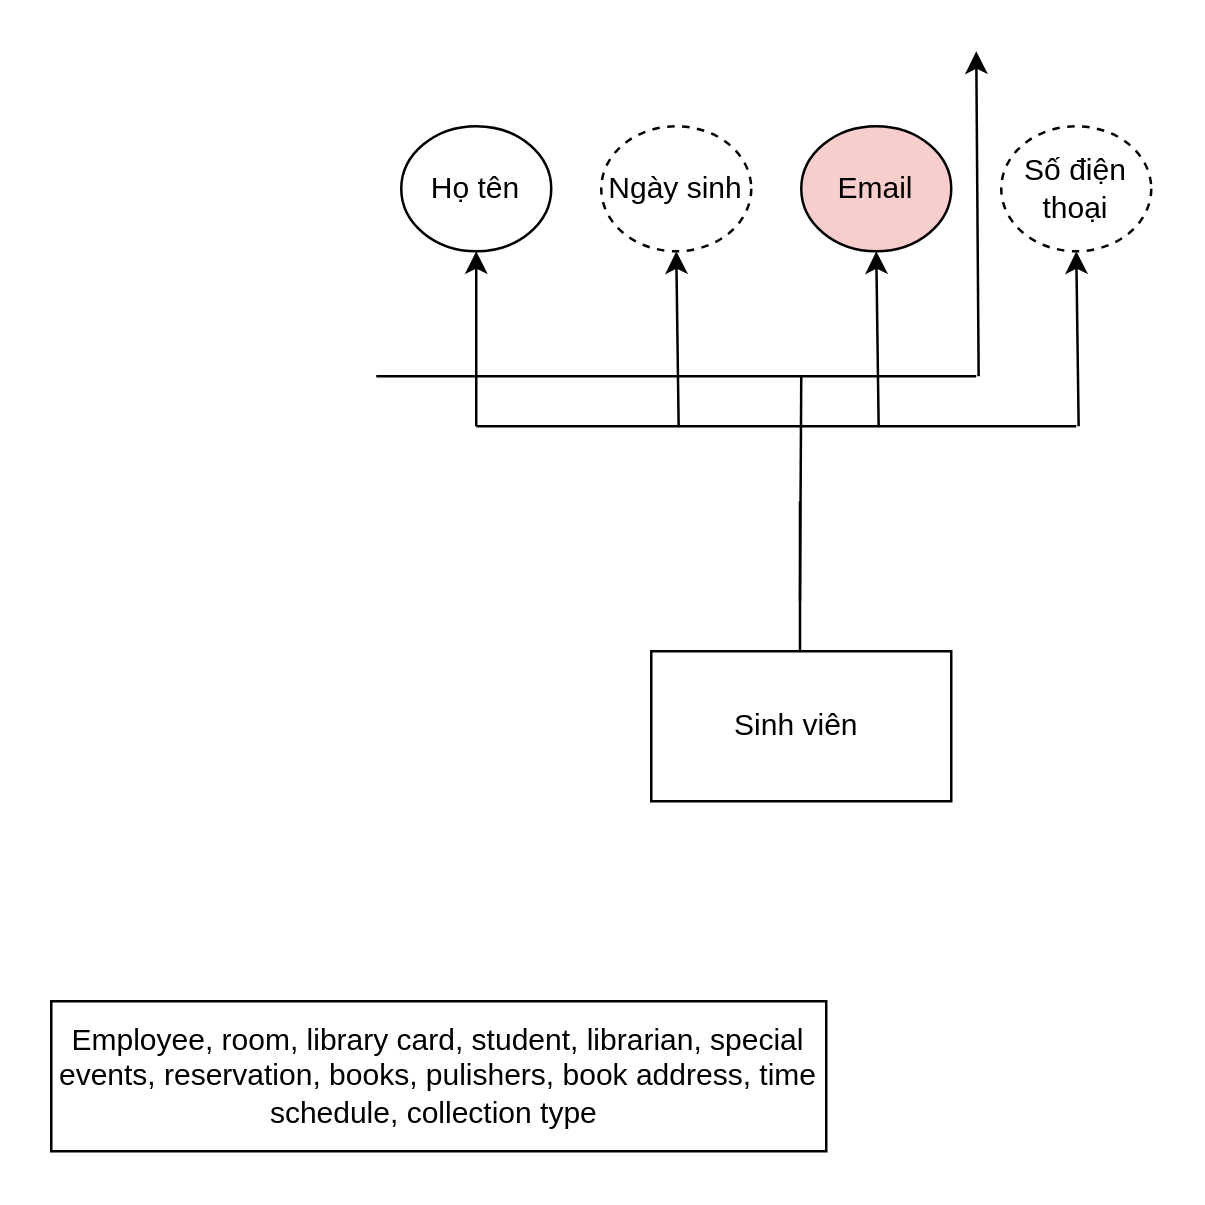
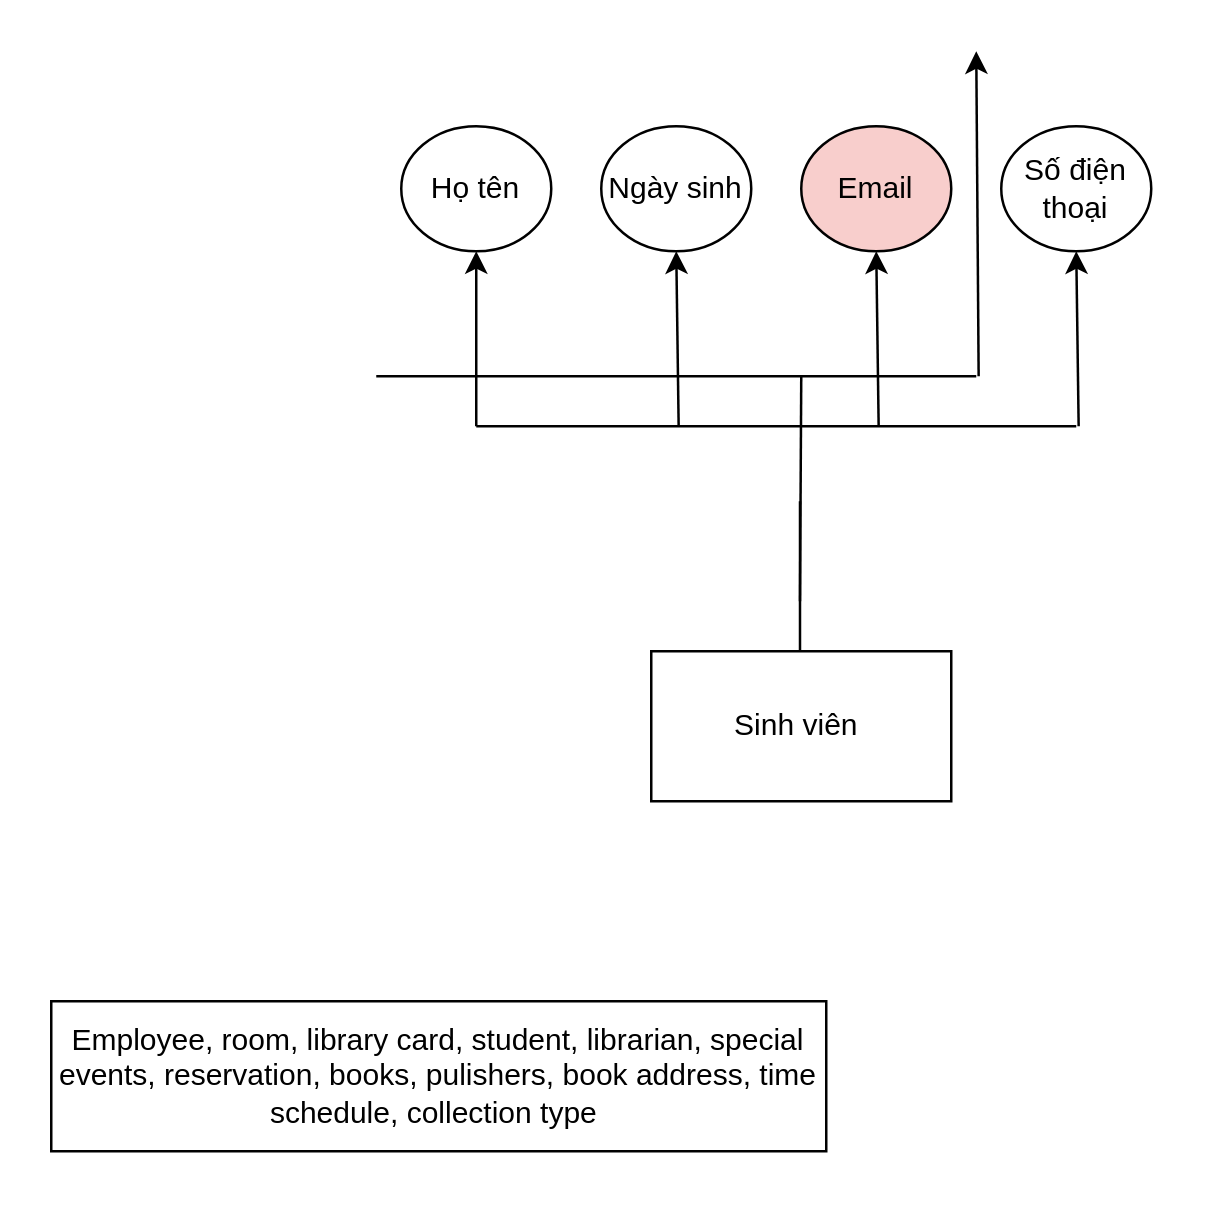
- <mxCell id="11" value="Ngày sinh" style="ellipse;whiteSpace=wrap;html=1;dashed=1;" vertex="1" parent="1"><mxGeometry x="240" y="50" width="60" height="50" as="geometry" /></mxCell>
+ <mxCell id="11" value="Ngày sinh" style="ellipse;whiteSpace=wrap;html=1;" vertex="1" parent="1"><mxGeometry x="240" y="50" width="60" height="50" as="geometry" /></mxCell>
- <mxCell id="13" value="Số điện thoại" style="ellipse;whiteSpace=wrap;html=1;dashed=1;" vertex="1" parent="1"><mxGeometry x="400" y="50" width="60" height="50" as="geometry" /></mxCell>
+ <mxCell id="13" value="Số điện thoại" style="ellipse;whiteSpace=wrap;html=1;" vertex="1" parent="1"><mxGeometry x="400" y="50" width="60" height="50" as="geometry" /></mxCell>
